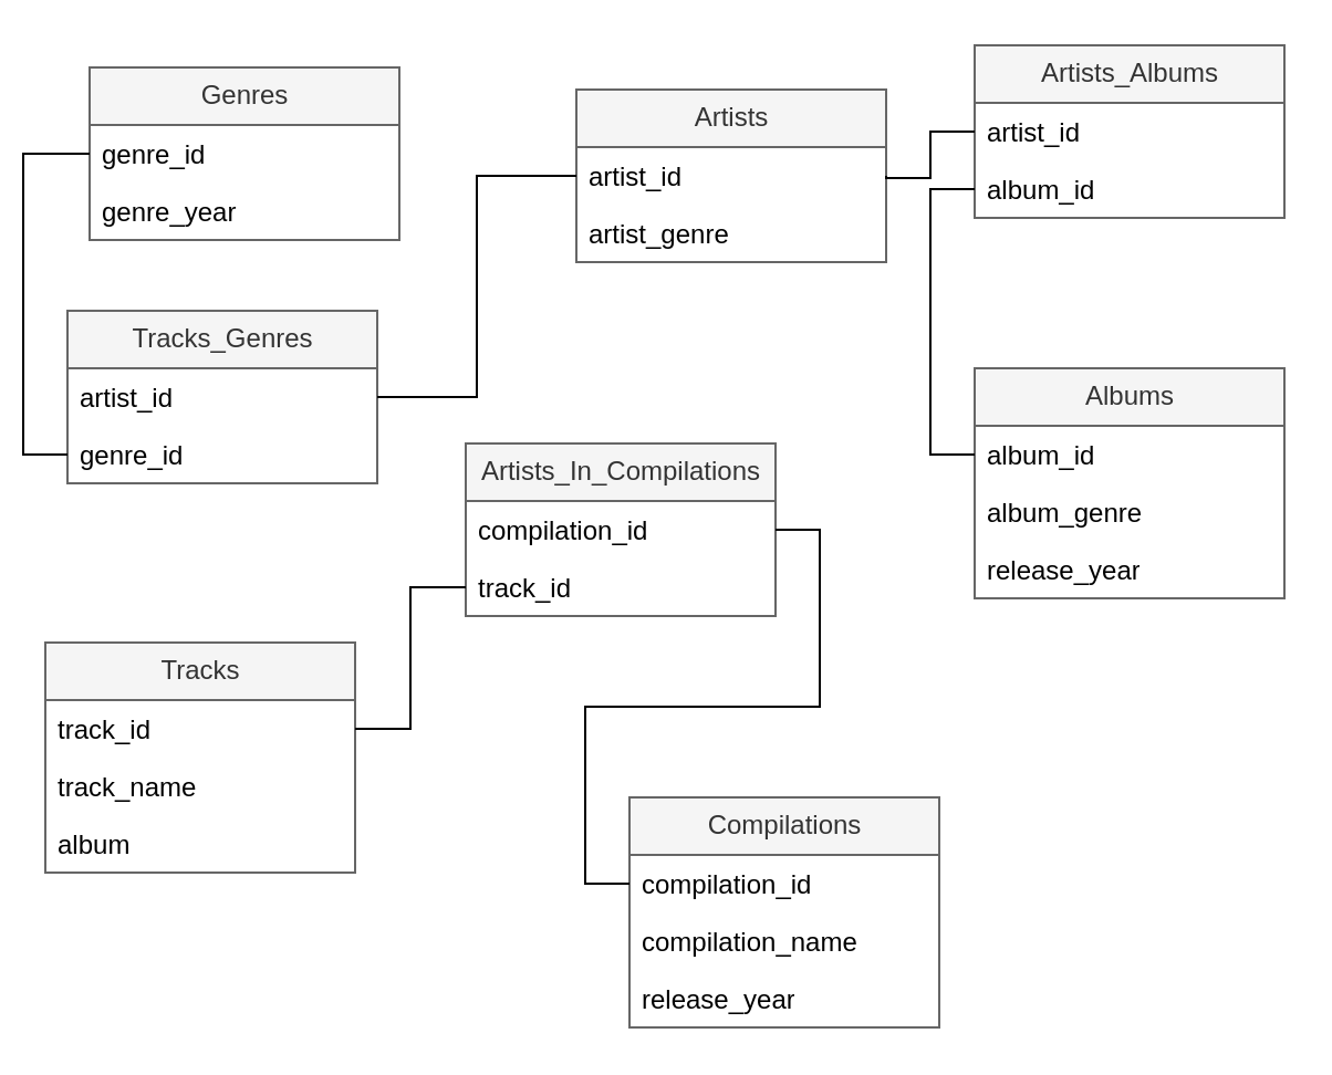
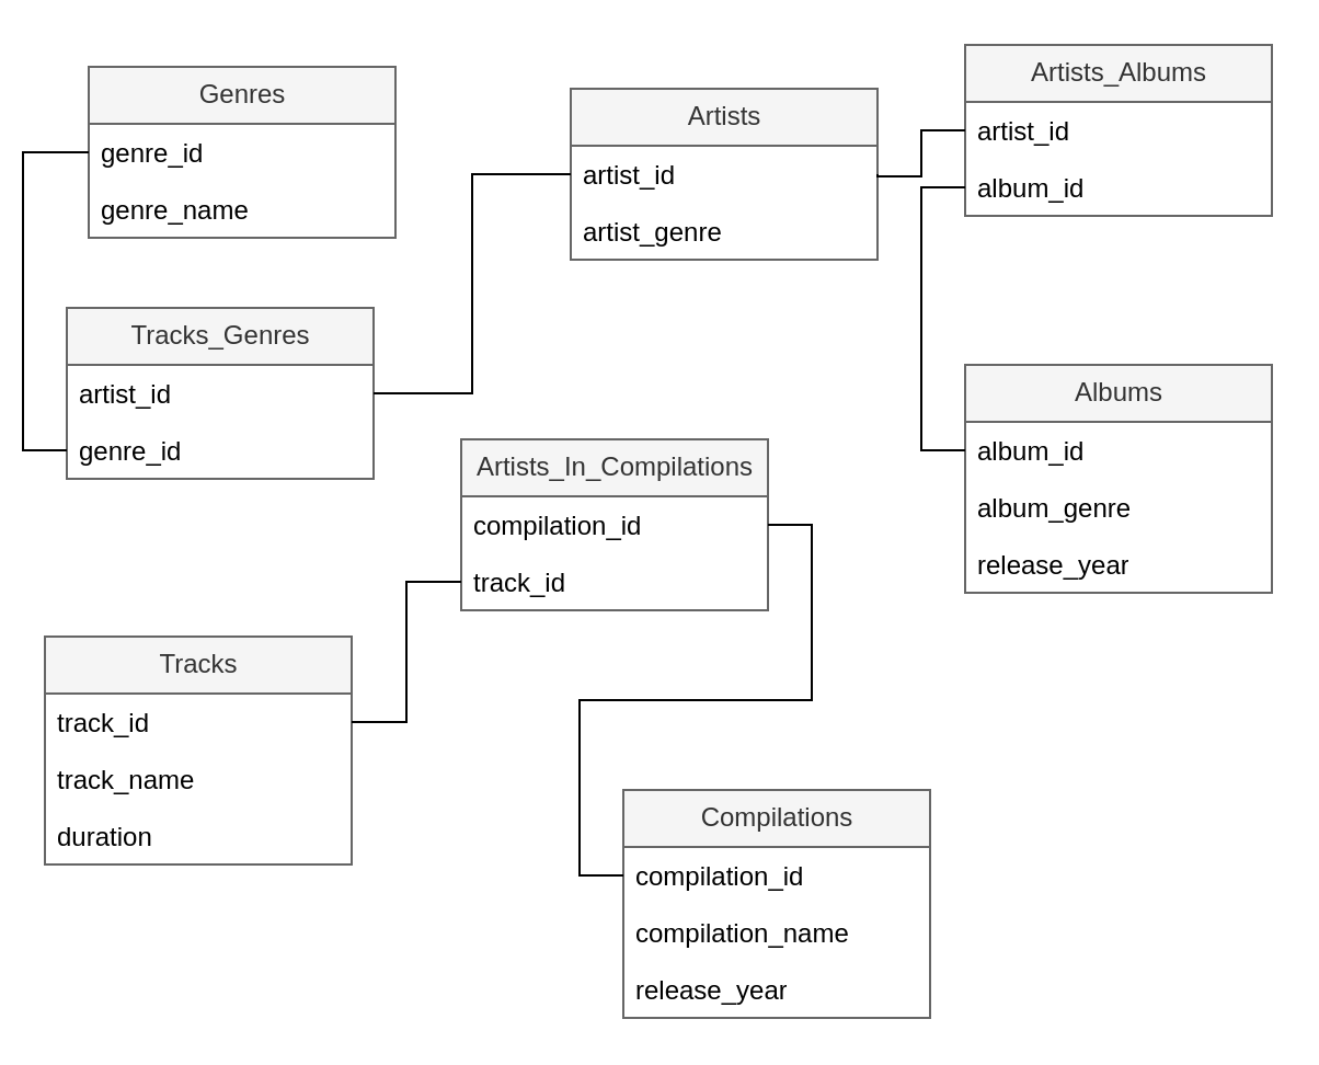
- <mxCell id="4" value="genre_year" style="text;strokeColor=none;fillColor=none;align=left;verticalAlign=top;spacingLeft=4;spacingRight=4;overflow=hidden;rotatable=0;points=[[0,0.5],[1,0.5]];portConstraint=eastwest;whiteSpace=wrap;html=1;" vertex="1" parent="2"><mxGeometry y="52" width="140" height="26" as="geometry" /></mxCell>
+ <mxCell id="4" value="genre_name" style="text;strokeColor=none;fillColor=none;align=left;verticalAlign=top;spacingLeft=4;spacingRight=4;overflow=hidden;rotatable=0;points=[[0,0.5],[1,0.5]];portConstraint=eastwest;whiteSpace=wrap;html=1;" vertex="1" parent="2"><mxGeometry y="52" width="140" height="26" as="geometry" /></mxCell>
- <mxCell id="18" value="album" style="text;strokeColor=none;fillColor=none;align=left;verticalAlign=top;spacingLeft=4;spacingRight=4;overflow=hidden;rotatable=0;points=[[0,0.5],[1,0.5]];portConstraint=eastwest;whiteSpace=wrap;html=1;" vertex="1" parent="15"><mxGeometry y="78" width="140" height="26" as="geometry" /></mxCell>
+ <mxCell id="18" value="duration" style="text;strokeColor=none;fillColor=none;align=left;verticalAlign=top;spacingLeft=4;spacingRight=4;overflow=hidden;rotatable=0;points=[[0,0.5],[1,0.5]];portConstraint=eastwest;whiteSpace=wrap;html=1;" vertex="1" parent="15"><mxGeometry y="78" width="140" height="26" as="geometry" /></mxCell>
